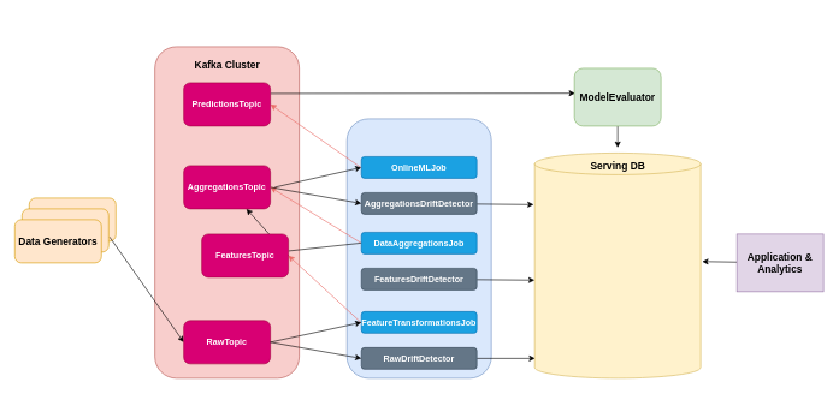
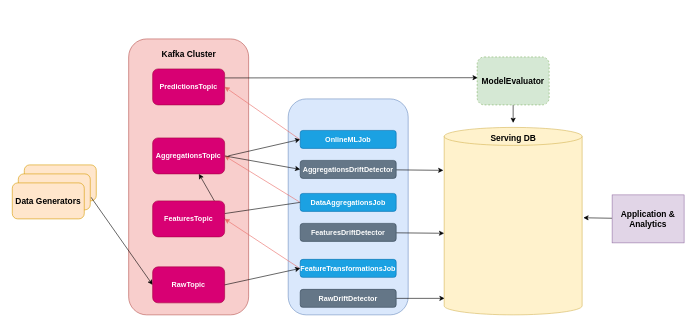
- <mxCell id="30" value="&lt;font style=&quot;font-size: 14px;&quot;&gt;&lt;b&gt;ModelEvaluator&lt;/b&gt;&lt;/font&gt;" style="rounded=1;whiteSpace=wrap;html=1;fillColor=#d5e8d4;strokeColor=#82b366;" vertex="1" parent="1"><mxGeometry x="795" y="94" width="120" height="80" as="geometry" /></mxCell>
+ <mxCell id="30" value="&lt;font style=&quot;font-size: 14px;&quot;&gt;&lt;b&gt;ModelEvaluator&lt;/b&gt;&lt;/font&gt;" style="rounded=1;whiteSpace=wrap;html=1;fillColor=#d5e8d4;strokeColor=#82b366;dashed=1;" vertex="1" parent="1"><mxGeometry x="795" y="94" width="120" height="80" as="geometry" /></mxCell>
- <mxCell id="15" value="&lt;b&gt;FeaturesTopic&lt;/b&gt;" style="rounded=1;whiteSpace=wrap;html=1;fillColor=#d80073;fontColor=#ffffff;strokeColor=#A50040;" vertex="1" parent="1"><mxGeometry x="279" y="324" width="120" height="60" as="geometry" /></mxCell>
+ <mxCell id="15" value="&lt;b&gt;FeaturesTopic&lt;/b&gt;" style="rounded=1;whiteSpace=wrap;html=1;fillColor=#d80073;fontColor=#ffffff;strokeColor=#A50040;" vertex="1" parent="1"><mxGeometry x="254" y="334" width="120" height="60" as="geometry" /></mxCell>
- <mxCell id="39" value="" style="endArrow=classic;html=1;rounded=0;fontSize=14;fontColor=#000000;exitX=1;exitY=0.5;exitDx=0;exitDy=0;entryX=0;entryY=0.5;entryDx=0;entryDy=0;" edge="1" parent="1" source="8" target="10"><mxGeometry width="50" height="50" relative="1" as="geometry"><mxPoint x="530" y="344" as="sourcePoint" /><mxPoint x="580" y="294" as="targetPoint" /></mxGeometry></mxCell>
